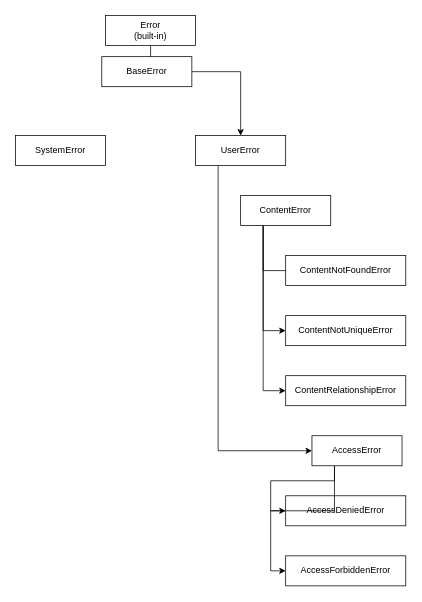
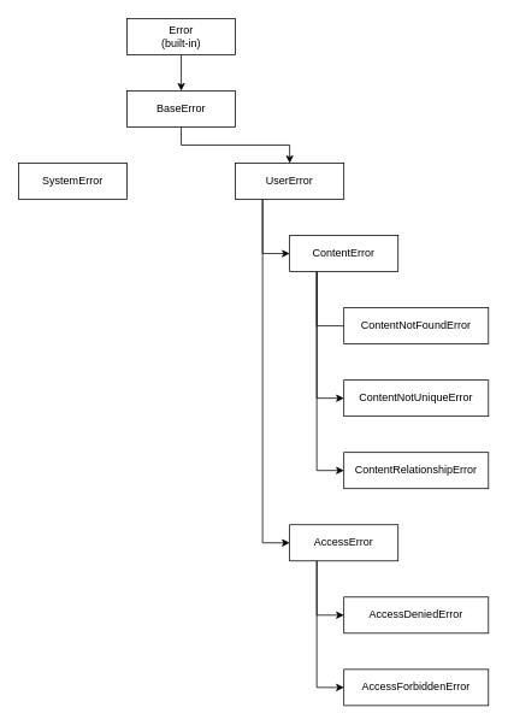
- <mxCell id="5" value="BaseError" style="rounded=0;whiteSpace=wrap;html=1;" vertex="1" parent="1"><mxGeometry x="135" y="75" width="120" height="40" as="geometry" /></mxCell>
+ <mxCell id="5" value="BaseError" style="rounded=0;whiteSpace=wrap;html=1;" vertex="1" parent="1"><mxGeometry x="140" y="100" width="120" height="40" as="geometry" /></mxCell>
+ <mxCell id="7" style="edgeStyle=orthogonalEdgeStyle;rounded=0;orthogonalLoop=1;jettySize=auto;html=1;entryX=0;entryY=0.5;entryDx=0;entryDy=0;exitX=0.25;exitY=1;exitDx=0;exitDy=0;" edge="1" parent="1" source="9" target="15"><mxGeometry relative="1" as="geometry" /></mxCell>
- <mxCell id="21" value="AccessError" style="rounded=0;whiteSpace=wrap;html=1;" vertex="1" parent="1"><mxGeometry x="415" y="580" width="120" height="40" as="geometry" /></mxCell>
+ <mxCell id="21" value="AccessError" style="rounded=0;whiteSpace=wrap;html=1;" vertex="1" parent="1"><mxGeometry x="320" y="580" width="120" height="40" as="geometry" /></mxCell>
